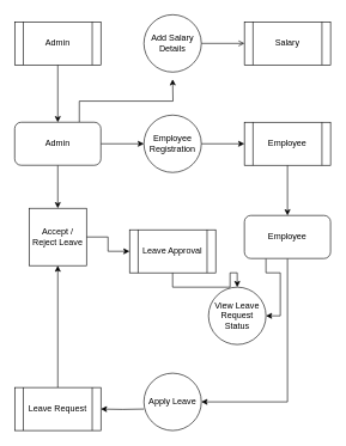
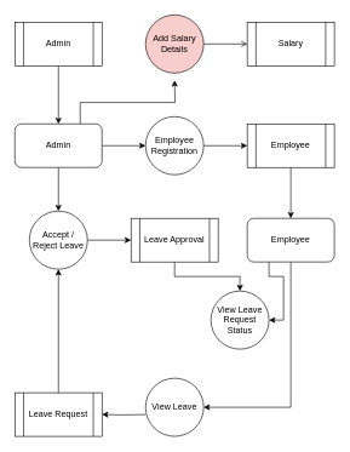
- <mxCell id="25" value="Add Salary Details" style="ellipse;whiteSpace=wrap;html=1;aspect=fixed;" vertex="1" parent="1"><mxGeometry x="200" y="20" width="80" height="80" as="geometry" /></mxCell>
+ <mxCell id="25" value="Add Salary Details" style="ellipse;whiteSpace=wrap;html=1;aspect=fixed;fillColor=#f8cecc;" vertex="1" parent="1"><mxGeometry x="200" y="20" width="80" height="80" as="geometry" /></mxCell>
- <mxCell id="18" value="Accept / Reject Leave" style="whiteSpace=wrap;html=1;aspect=fixed;rounded=0;" vertex="1" parent="1"><mxGeometry x="40" y="290" width="80" height="80" as="geometry" /></mxCell>
+ <mxCell id="18" value="Accept / Reject Leave" style="ellipse;whiteSpace=wrap;html=1;aspect=fixed;" vertex="1" parent="1"><mxGeometry x="40" y="290" width="80" height="80" as="geometry" /></mxCell>
- <mxCell id="20" value="Leave Approval" style="shape=process;whiteSpace=wrap;html=1;backgroundOutline=1;" vertex="1" parent="1"><mxGeometry x="180" y="320" width="120" height="60" as="geometry" /></mxCell>
+ <mxCell id="20" value="Leave Approval" style="shape=process;whiteSpace=wrap;html=1;backgroundOutline=1;" vertex="1" parent="1"><mxGeometry x="180" y="300" width="120" height="60" as="geometry" /></mxCell>
- <mxCell id="14" value="Apply Leave" style="ellipse;whiteSpace=wrap;html=1;aspect=fixed;" vertex="1" parent="1"><mxGeometry x="200" y="520" width="80" height="80" as="geometry" /></mxCell>
+ <mxCell id="14" value="View Leave" style="ellipse;whiteSpace=wrap;html=1;aspect=fixed;" vertex="1" parent="1"><mxGeometry x="200" y="520" width="80" height="80" as="geometry" /></mxCell>
